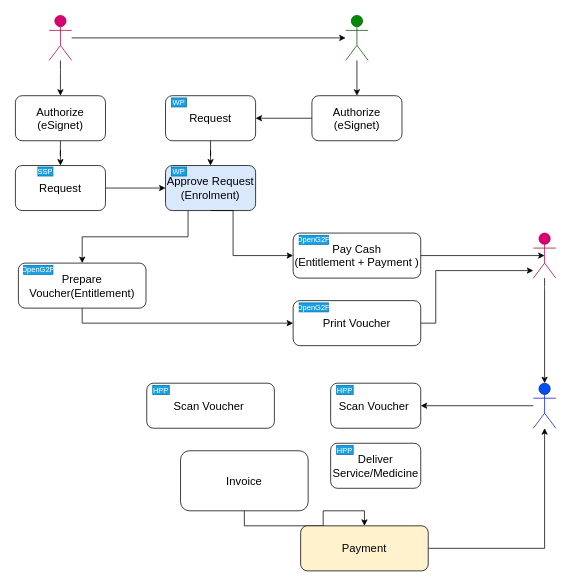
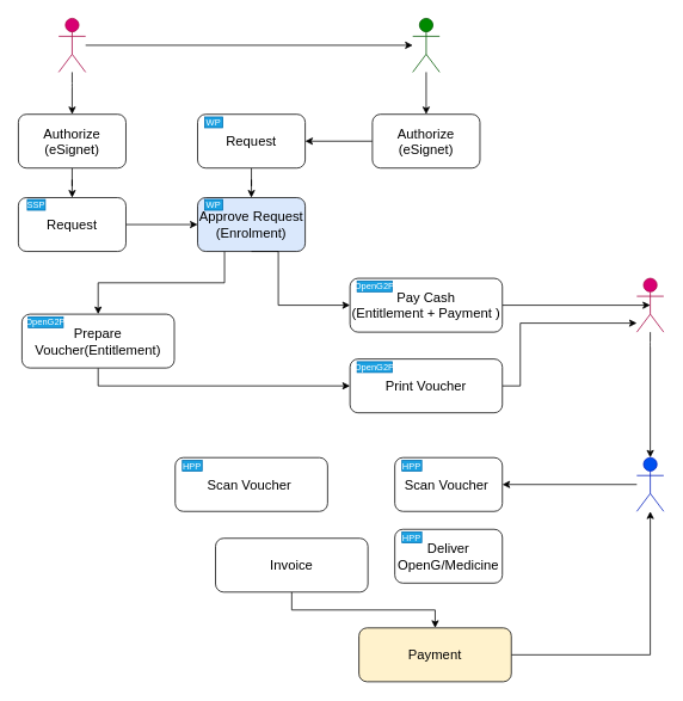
- <mxCell id="7" value="SSP" style="text;html=1;strokeColor=#006EAF;fillColor=#1ba1e2;align=center;verticalAlign=middle;whiteSpace=wrap;rounded=0;fontColor=#ffffff;fontSize=10;" parent="1" vertex="1"><mxGeometry x="50" y="222" width="20" height="12" as="geometry" /></mxCell>
+ <mxCell id="7" value="SSP" style="text;html=1;strokeColor=#006EAF;fillColor=#1ba1e2;align=center;verticalAlign=middle;whiteSpace=wrap;rounded=0;fontColor=#ffffff;fontSize=10;" parent="1" vertex="1"><mxGeometry x="30" y="222" width="20" height="12" as="geometry" /></mxCell>
- <mxCell id="42" value="Deliver Service/Medicine" style="rounded=1;whiteSpace=wrap;html=1;fontSize=15;" vertex="1" parent="1"><mxGeometry x="440" y="590" width="120" height="60" as="geometry" /></mxCell>
+ <mxCell id="42" value="Deliver OpenG/Medicine" style="rounded=1;whiteSpace=wrap;html=1;fontSize=15;" vertex="1" parent="1"><mxGeometry x="440" y="590" width="120" height="60" as="geometry" /></mxCell>
- <mxCell id="31" value="Invoice" style="rounded=1;whiteSpace=wrap;html=1;fontSize=15;" parent="1" vertex="1"><mxGeometry x="240" y="600" width="170" height="80" as="geometry" /></mxCell>
+ <mxCell id="31" value="Invoice" style="rounded=1;whiteSpace=wrap;html=1;fontSize=15;" parent="1" vertex="1"><mxGeometry x="240" y="600" width="170" height="60" as="geometry" /></mxCell>
